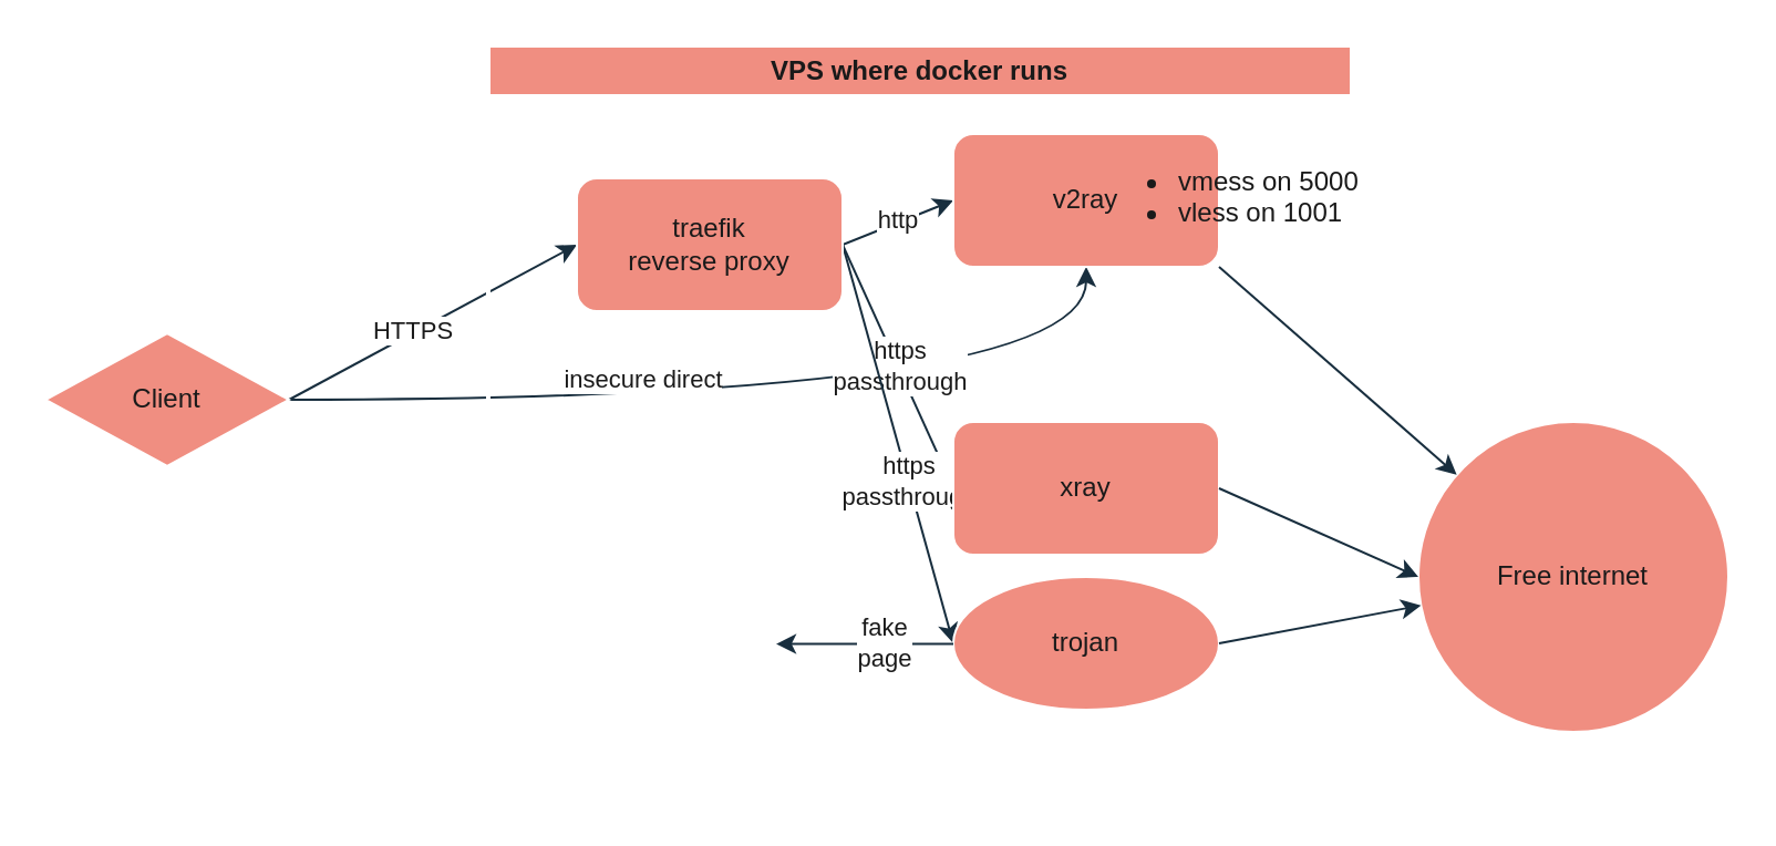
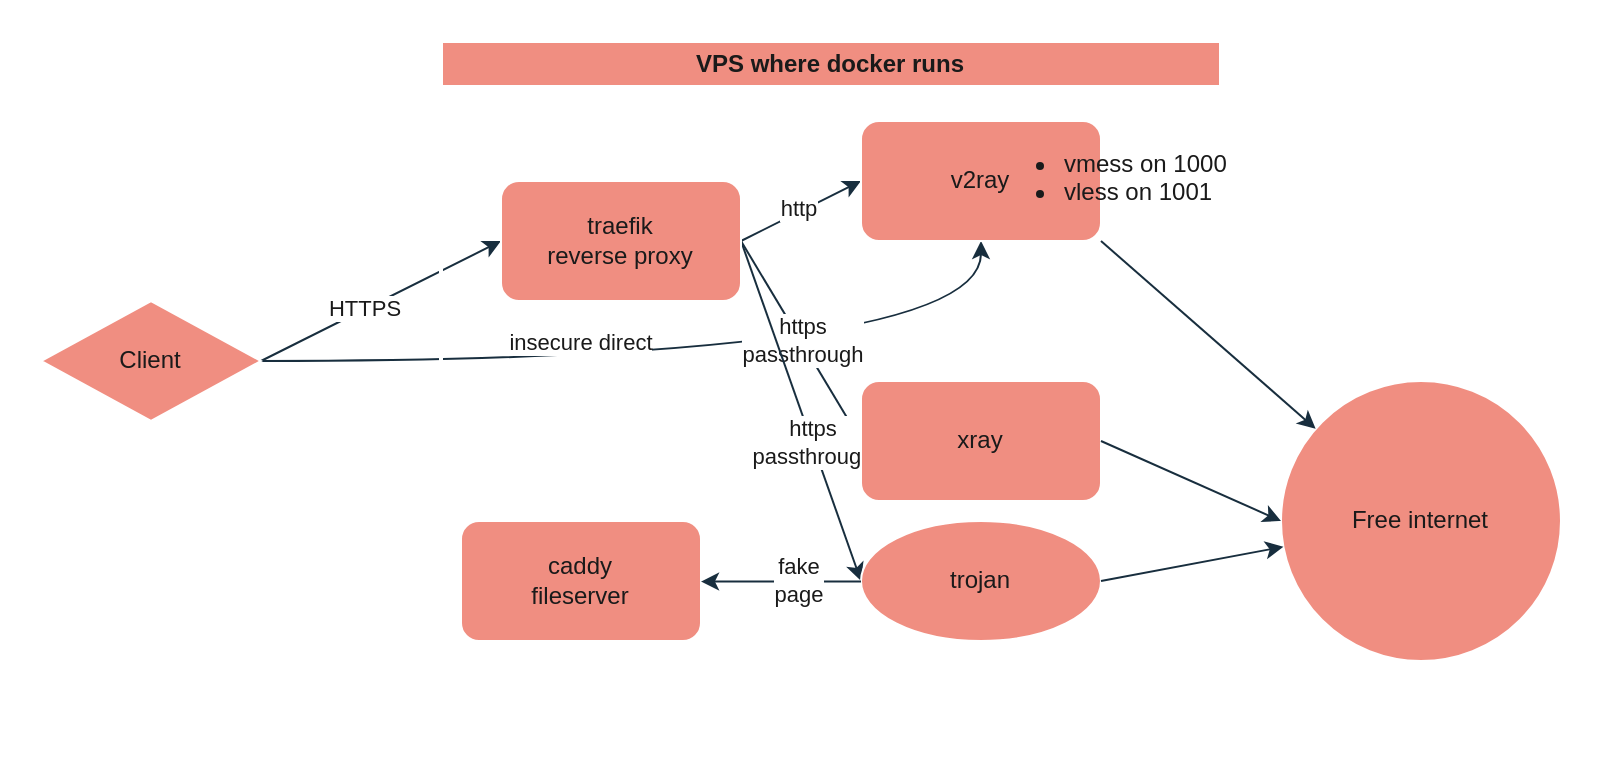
- <mxCell id="18" value="&lt;ul&gt;&lt;li&gt;vmess on 5000&lt;/li&gt;&lt;li&gt;&lt;span style=&quot;background-color: initial;&quot;&gt;vless on 1001&lt;/span&gt;&lt;br&gt;&lt;/li&gt;&lt;/ul&gt;" style="text;strokeColor=none;fillColor=none;html=1;whiteSpace=wrap;verticalAlign=middle;overflow=hidden;fontColor=#1A1A1A;" vertex="1" parent="7"><mxGeometry x="270" y="40" width="140" height="50" as="geometry" /></mxCell>
+ <mxCell id="18" value="&lt;ul&gt;&lt;li&gt;vmess on 1000&lt;/li&gt;&lt;li&gt;&lt;span style=&quot;background-color: initial;&quot;&gt;vless on 1001&lt;/span&gt;&lt;br&gt;&lt;/li&gt;&lt;/ul&gt;" style="text;strokeColor=none;fillColor=none;html=1;whiteSpace=wrap;verticalAlign=middle;overflow=hidden;fontColor=#1A1A1A;" vertex="1" parent="7"><mxGeometry x="270" y="40" width="140" height="50" as="geometry" /></mxCell>
- <mxCell id="14" value="traefik &lt;br&gt;reverse proxy" style="rounded=1;whiteSpace=wrap;html=1;strokeColor=#FFFFFF;fontColor=#1A1A1A;fillColor=#F08E81;" vertex="1" parent="7"><mxGeometry x="40" y="60" width="120" height="60" as="geometry" /></mxCell>
+ <mxCell id="14" value="traefik &lt;br&gt;reverse proxy" style="rounded=1;whiteSpace=wrap;html=1;strokeColor=#FFFFFF;fontColor=#1A1A1A;fillColor=#F08E81;" vertex="1" parent="7"><mxGeometry x="30" y="70" width="120" height="60" as="geometry" /></mxCell>
+ <mxCell id="19" value="caddy&lt;br&gt;fileserver" style="rounded=1;whiteSpace=wrap;html=1;strokeColor=#FFFFFF;fontColor=#1A1A1A;fillColor=#F08E81;" vertex="1" parent="7"><mxGeometry x="10" y="240" width="120" height="60" as="geometry" /></mxCell>
